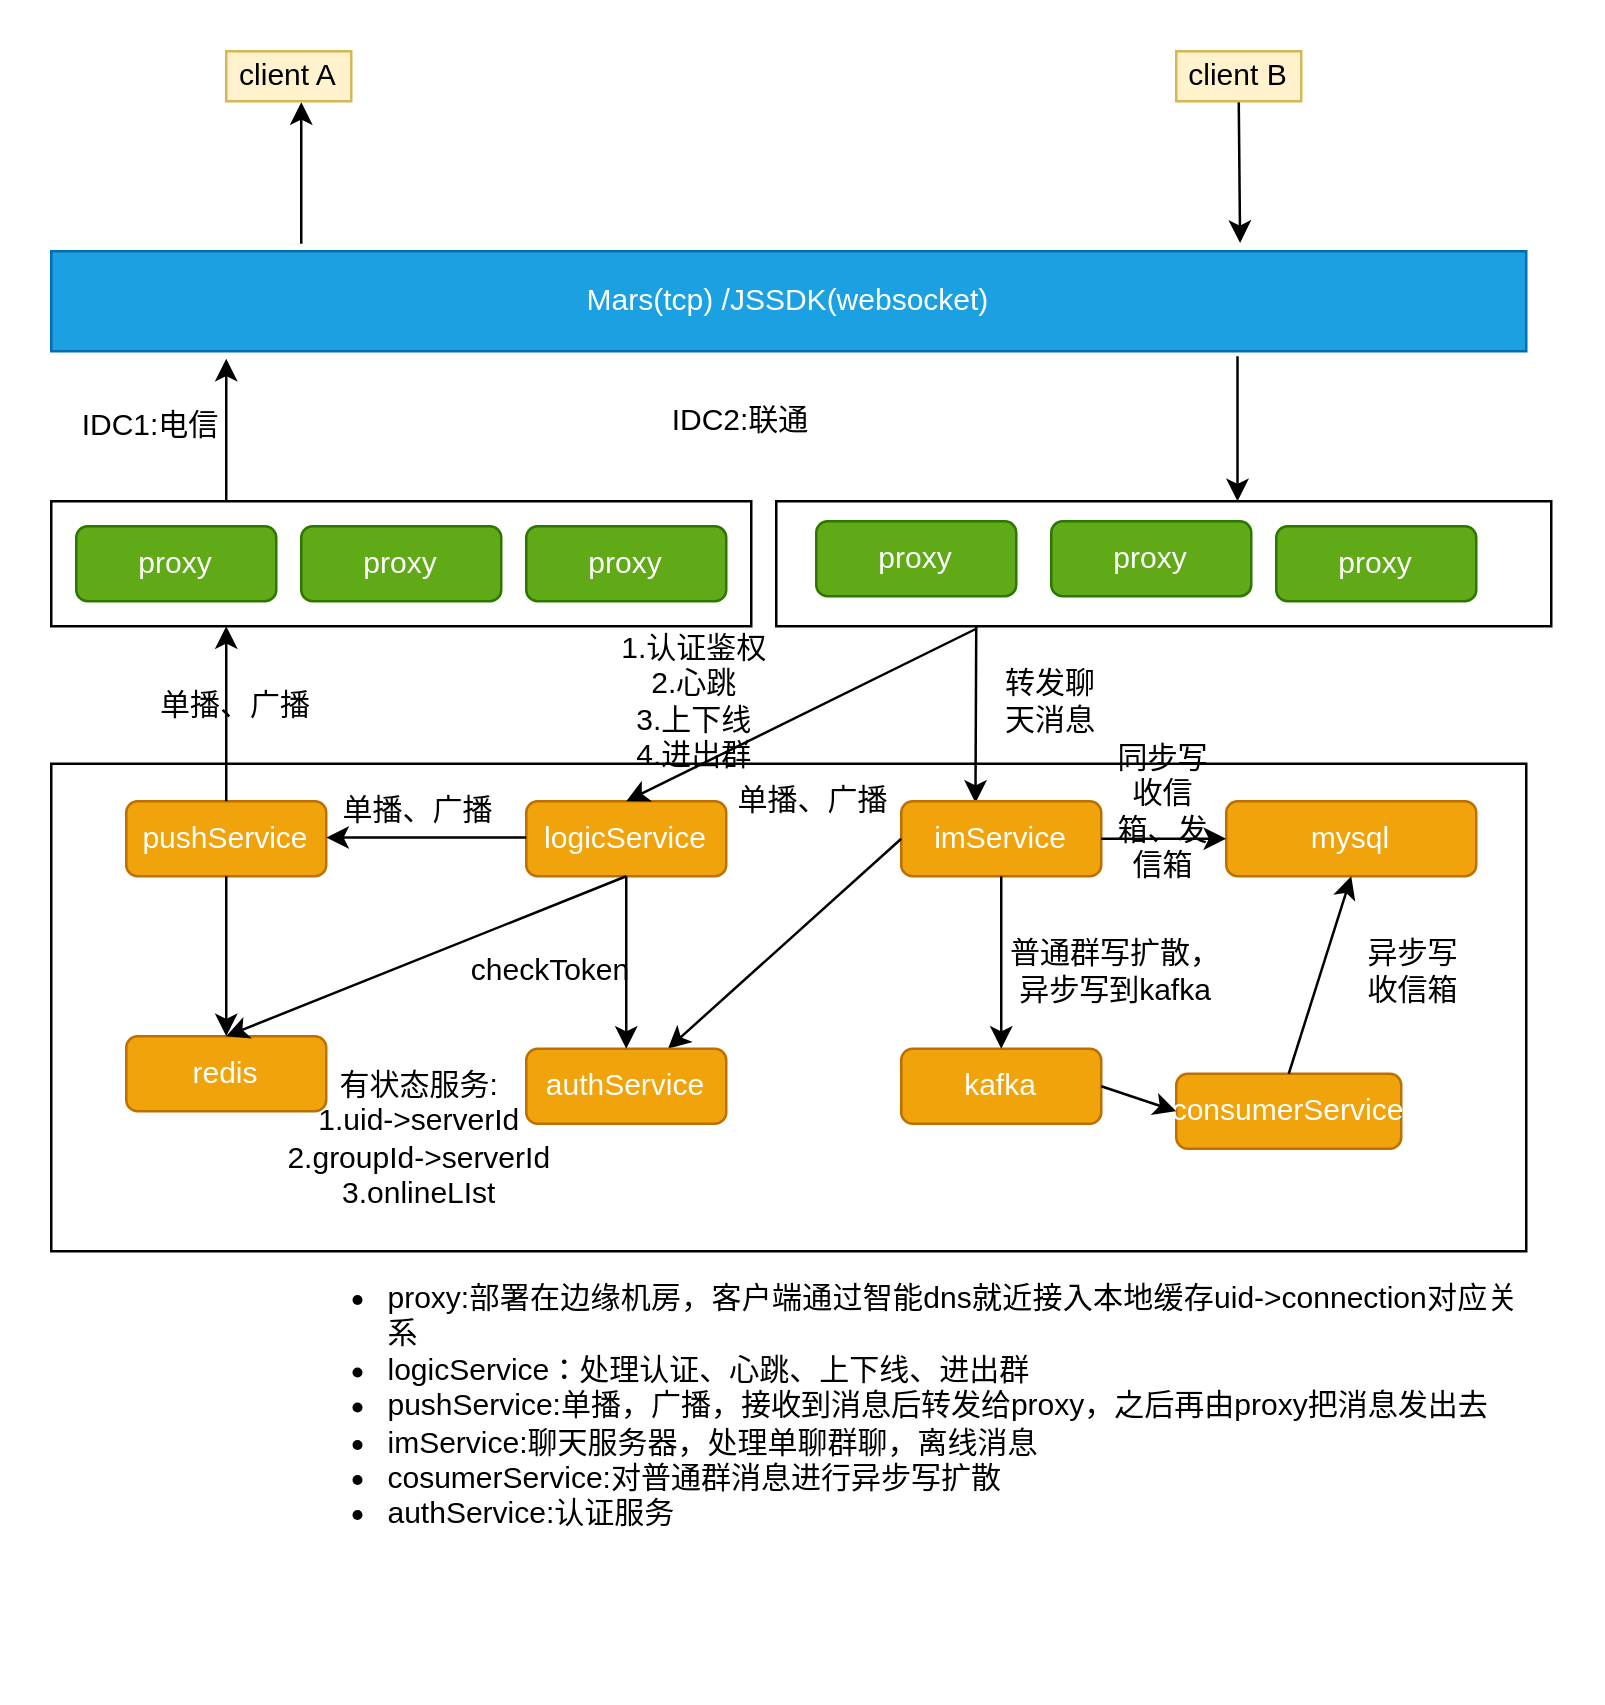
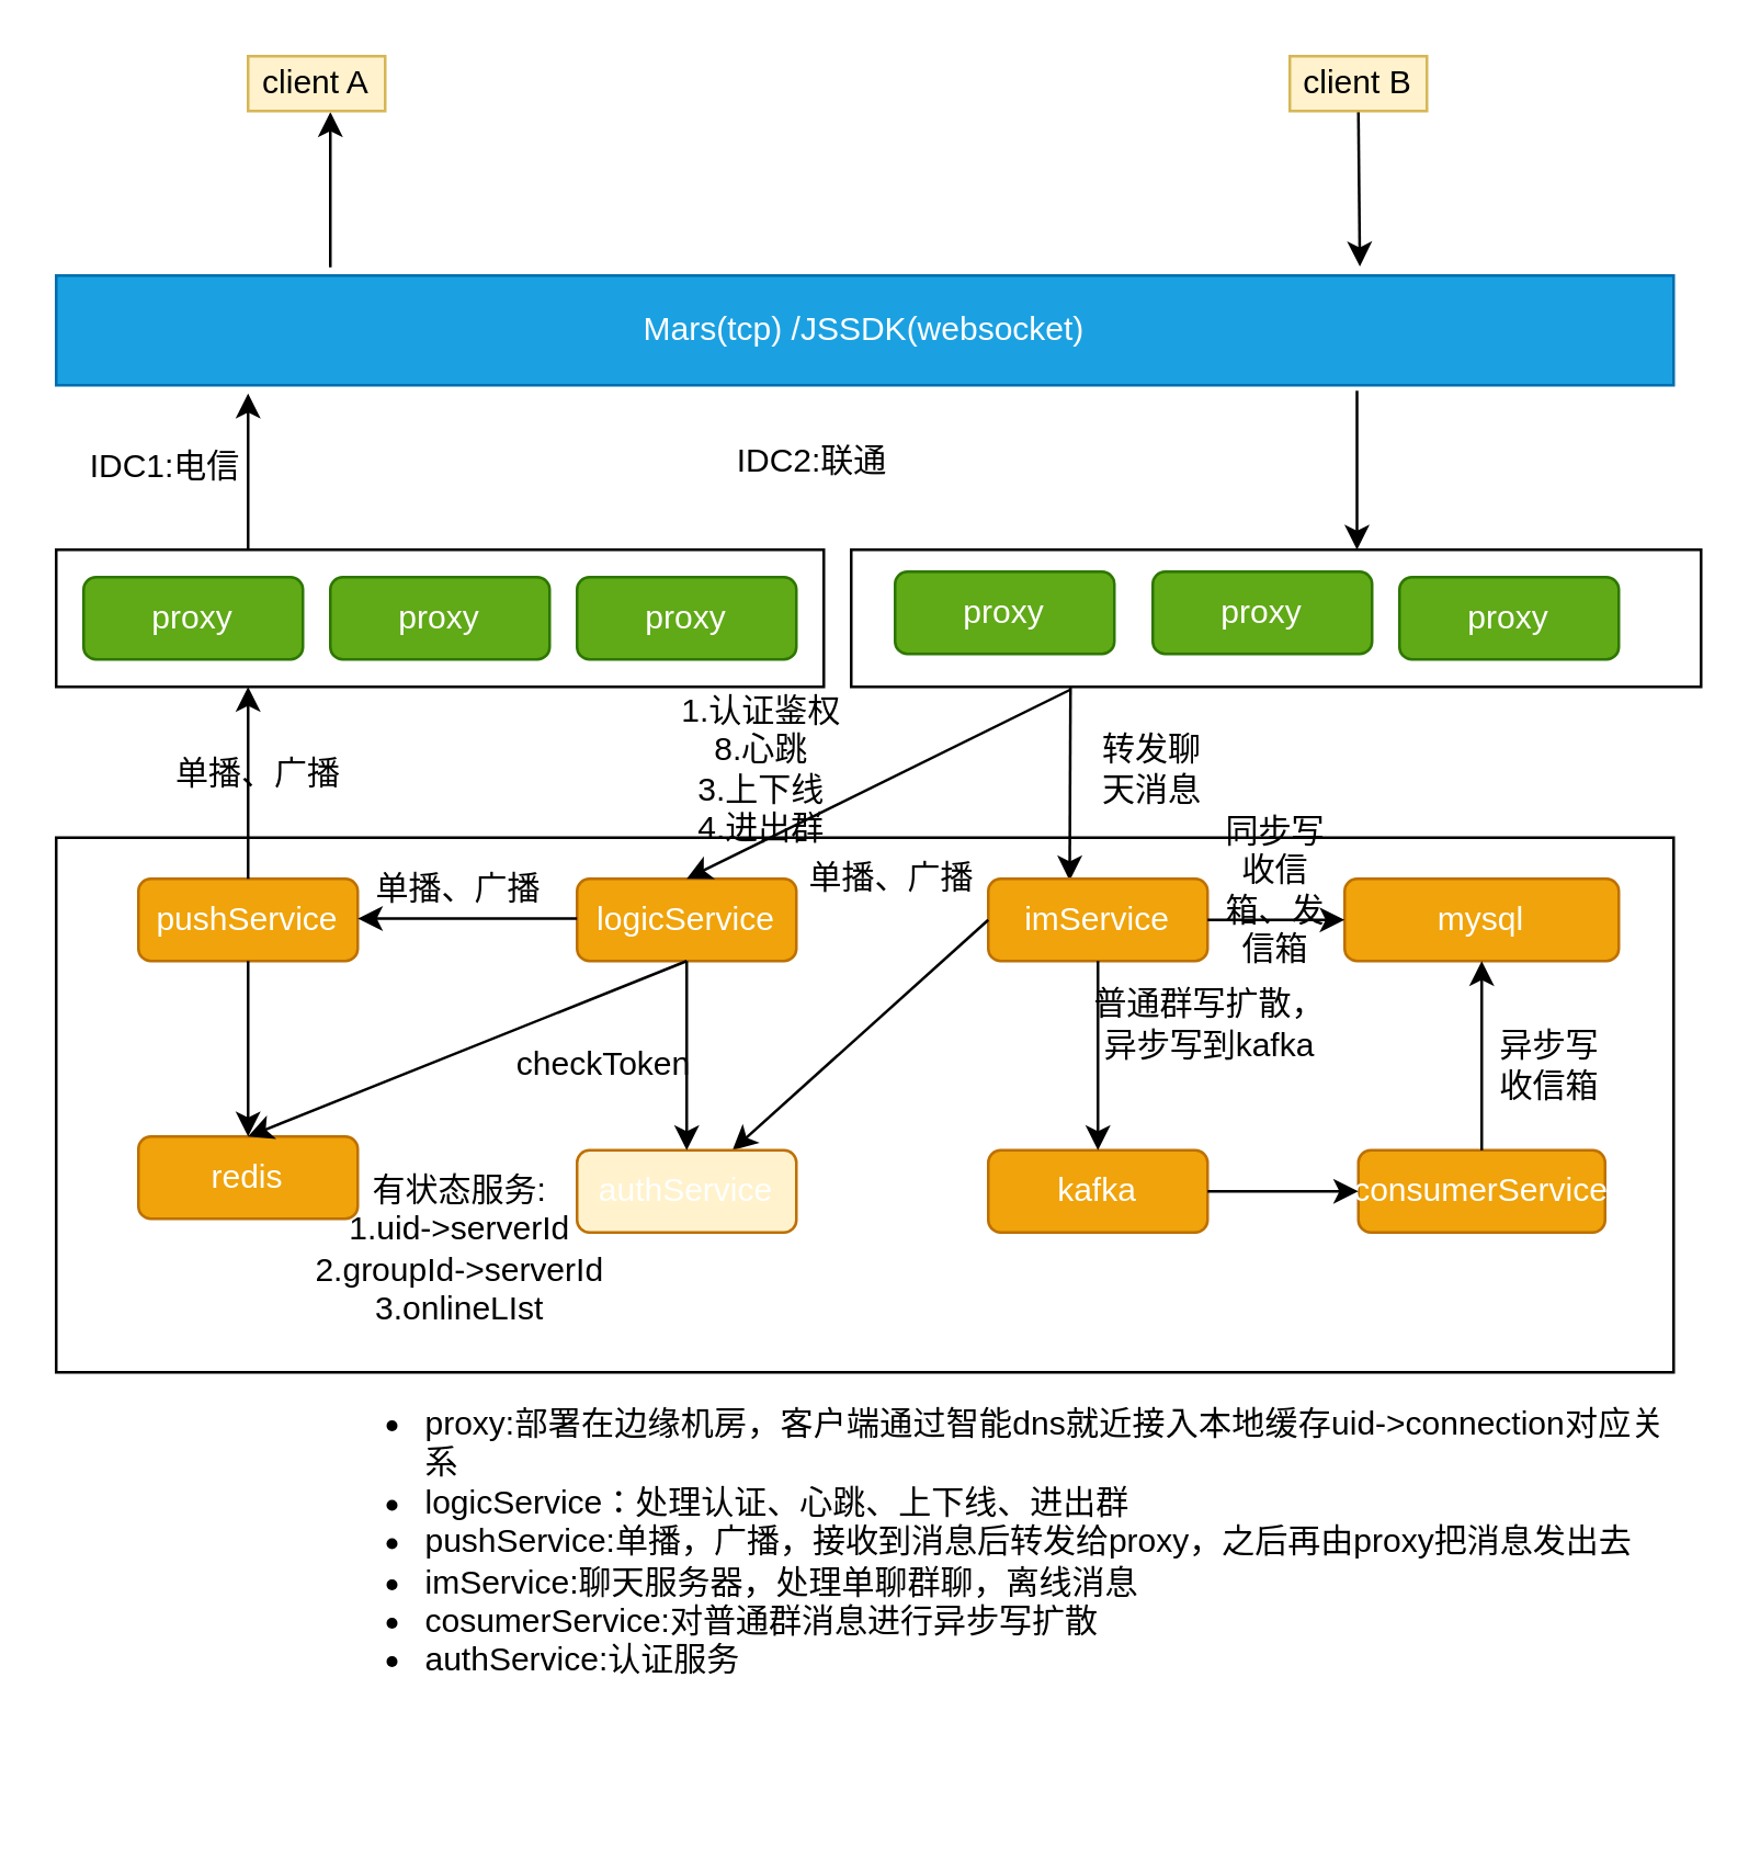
- <mxCell id="17" value="1.认证鉴权&lt;br&gt;2.心跳&lt;br&gt;3.上下线&lt;br&gt;4.进出群" style="text;html=1;strokeColor=none;fillColor=none;align=center;verticalAlign=middle;whiteSpace=wrap;rounded=0;" parent="1" vertex="1"><mxGeometry x="209" y="270" width="137" height="20" as="geometry" /></mxCell>
+ <mxCell id="17" value="1.认证鉴权&lt;br&gt;8.心跳&lt;br&gt;3.上下线&lt;br&gt;4.进出群" style="text;html=1;strokeColor=none;fillColor=none;align=center;verticalAlign=middle;whiteSpace=wrap;rounded=0;" parent="1" vertex="1"><mxGeometry x="209" y="270" width="137" height="20" as="geometry" /></mxCell>
- <mxCell id="47" value="普通群写扩散，异步写到kafka" style="text;html=1;strokeColor=none;fillColor=none;align=center;verticalAlign=middle;whiteSpace=wrap;rounded=0;" parent="1" vertex="1"><mxGeometry x="401" y="377.5" width="90" height="20" as="geometry" /></mxCell>
+ <mxCell id="47" value="普通群写扩散，异步写到kafka" style="text;html=1;strokeColor=none;fillColor=none;align=center;verticalAlign=middle;whiteSpace=wrap;rounded=0;" parent="1" vertex="1"><mxGeometry x="396" y="362.5" width="90" height="20" as="geometry" /></mxCell>
- <mxCell id="27" value="authService" style="rounded=1;whiteSpace=wrap;html=1;fillColor=#f0a30a;strokeColor=#BD7000;fontColor=#ffffff;" parent="1" vertex="1"><mxGeometry x="210" y="419" width="80" height="30" as="geometry" /></mxCell>
+ <mxCell id="27" value="authService" style="rounded=1;whiteSpace=wrap;html=1;fillColor=#fff2cc;strokeColor=#BD7000;fontColor=#ffffff;" parent="1" vertex="1"><mxGeometry x="210" y="419" width="80" height="30" as="geometry" /></mxCell>
- <mxCell id="40" value="consumerService" style="rounded=1;whiteSpace=wrap;html=1;fillColor=#f0a30a;strokeColor=#BD7000;fontColor=#ffffff;" parent="1" vertex="1"><mxGeometry x="470" y="429" width="90" height="30" as="geometry" /></mxCell>
+ <mxCell id="40" value="consumerService" style="rounded=1;whiteSpace=wrap;html=1;fillColor=#f0a30a;strokeColor=#BD7000;fontColor=#ffffff;" parent="1" vertex="1"><mxGeometry x="495" y="419" width="90" height="30" as="geometry" /></mxCell>
